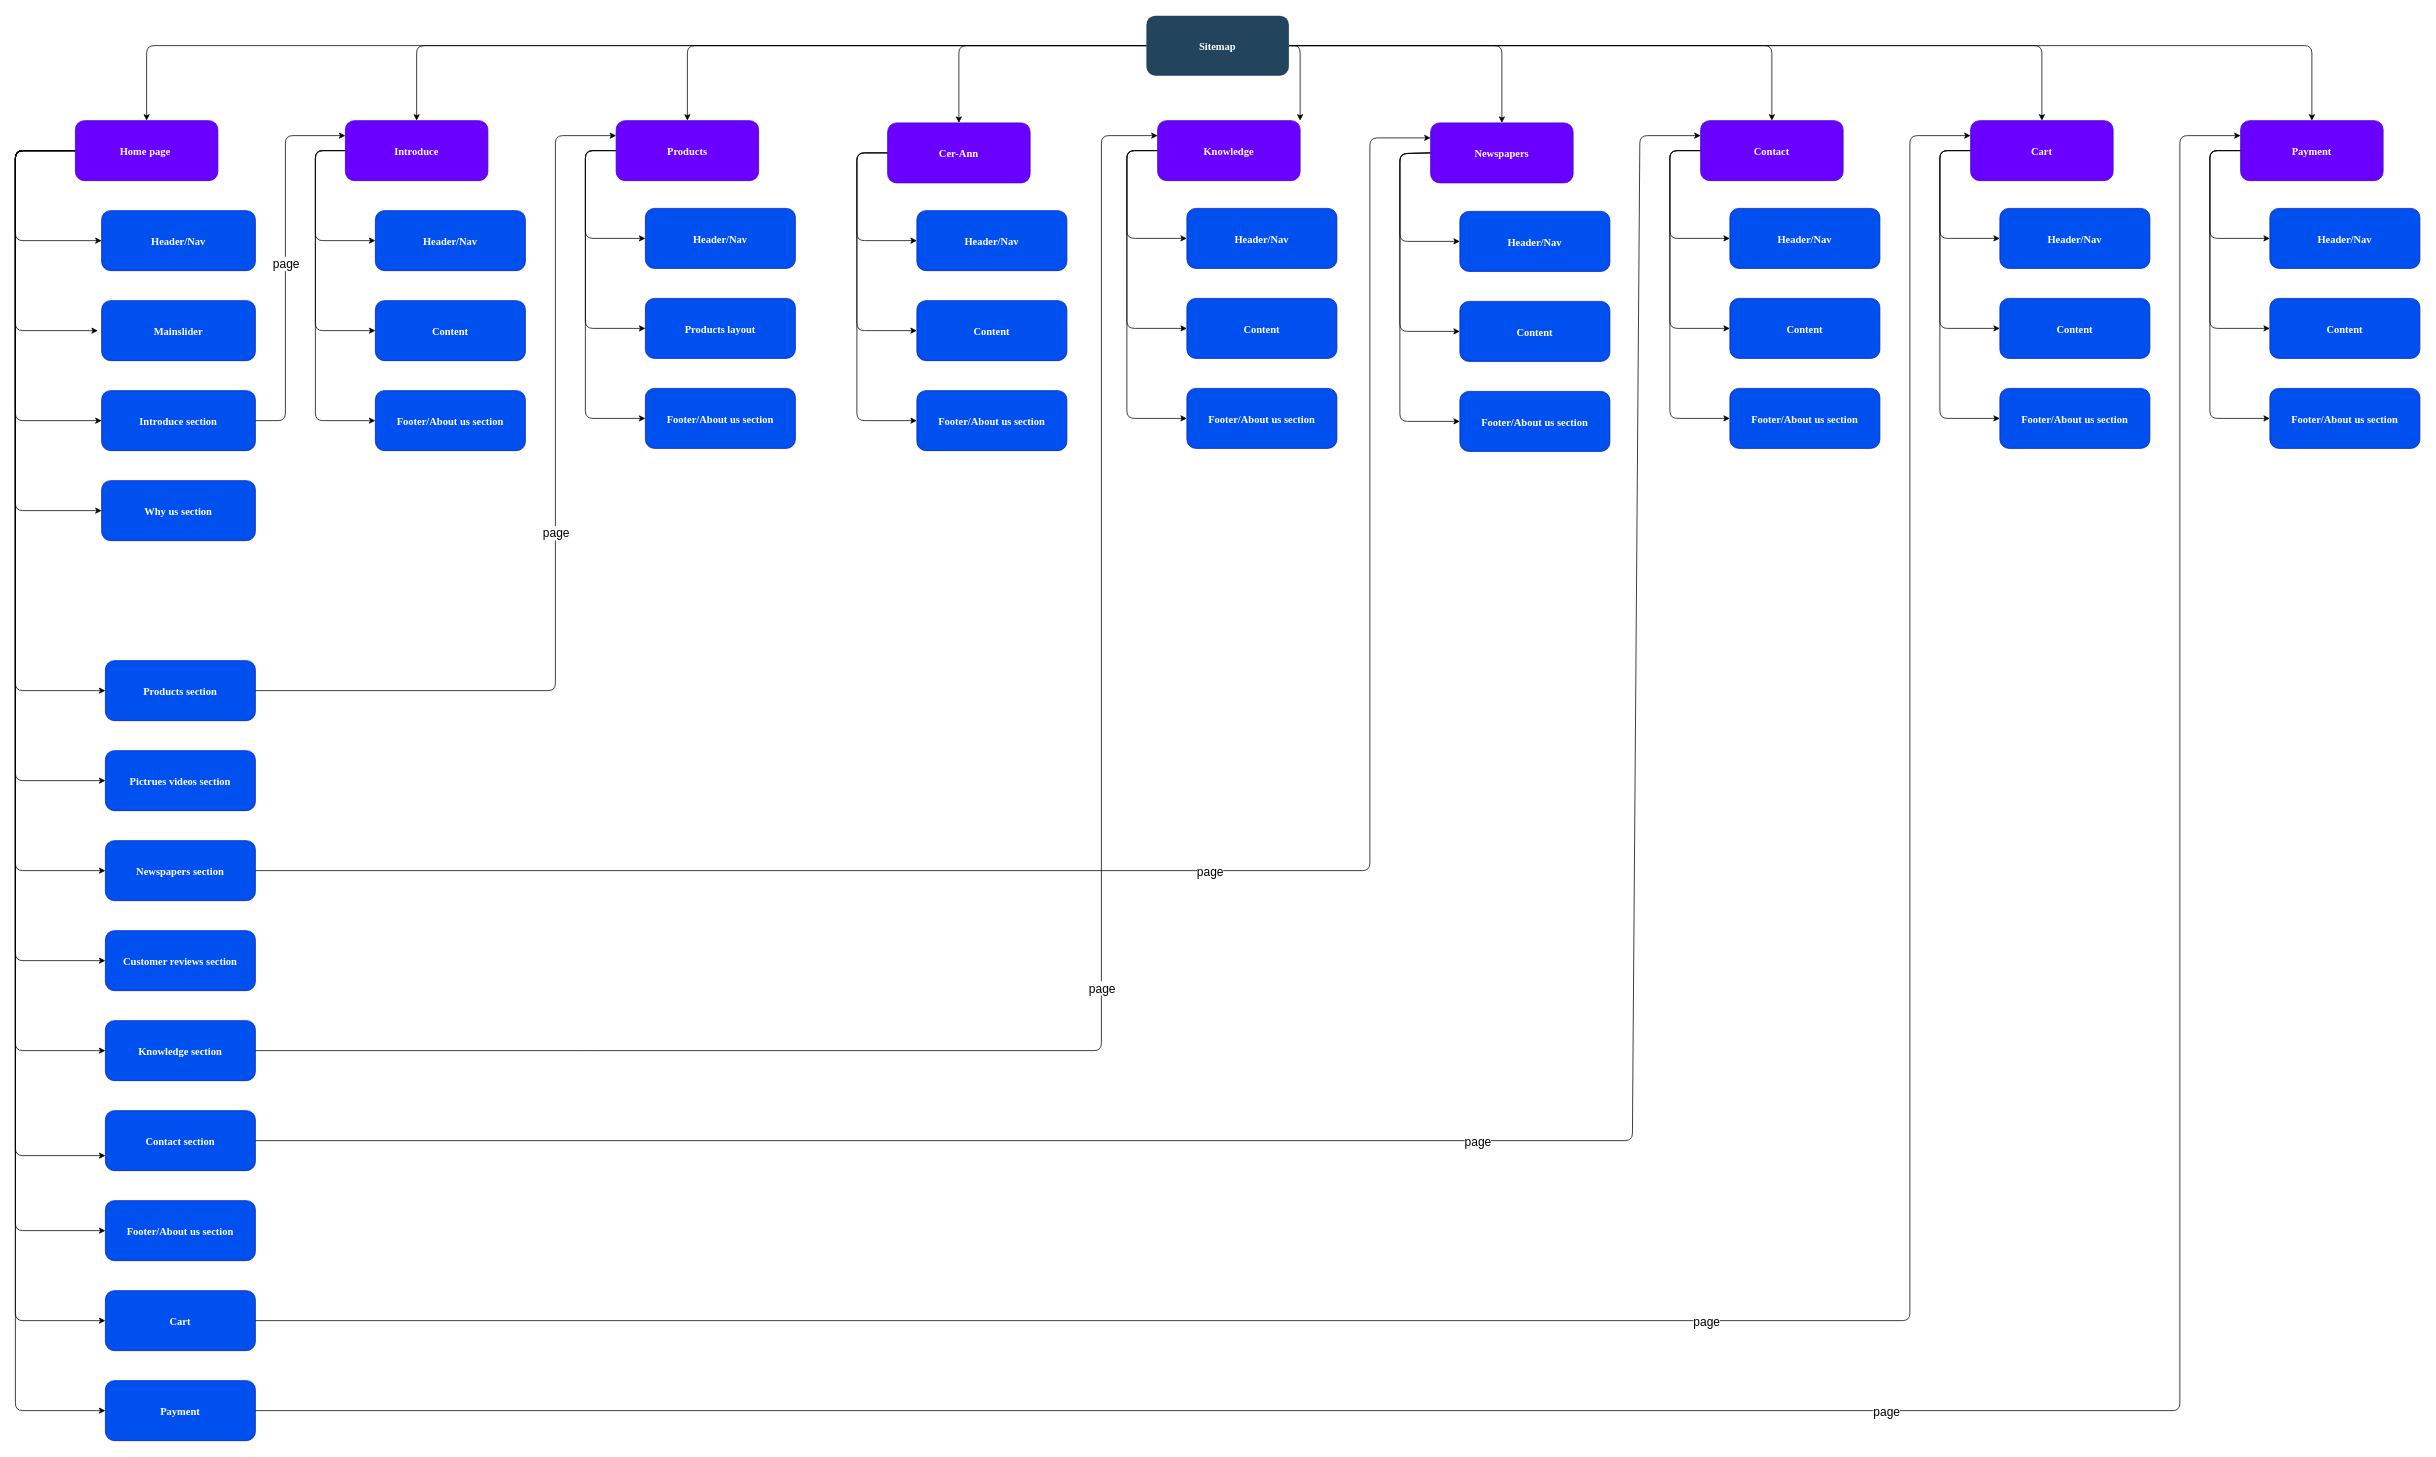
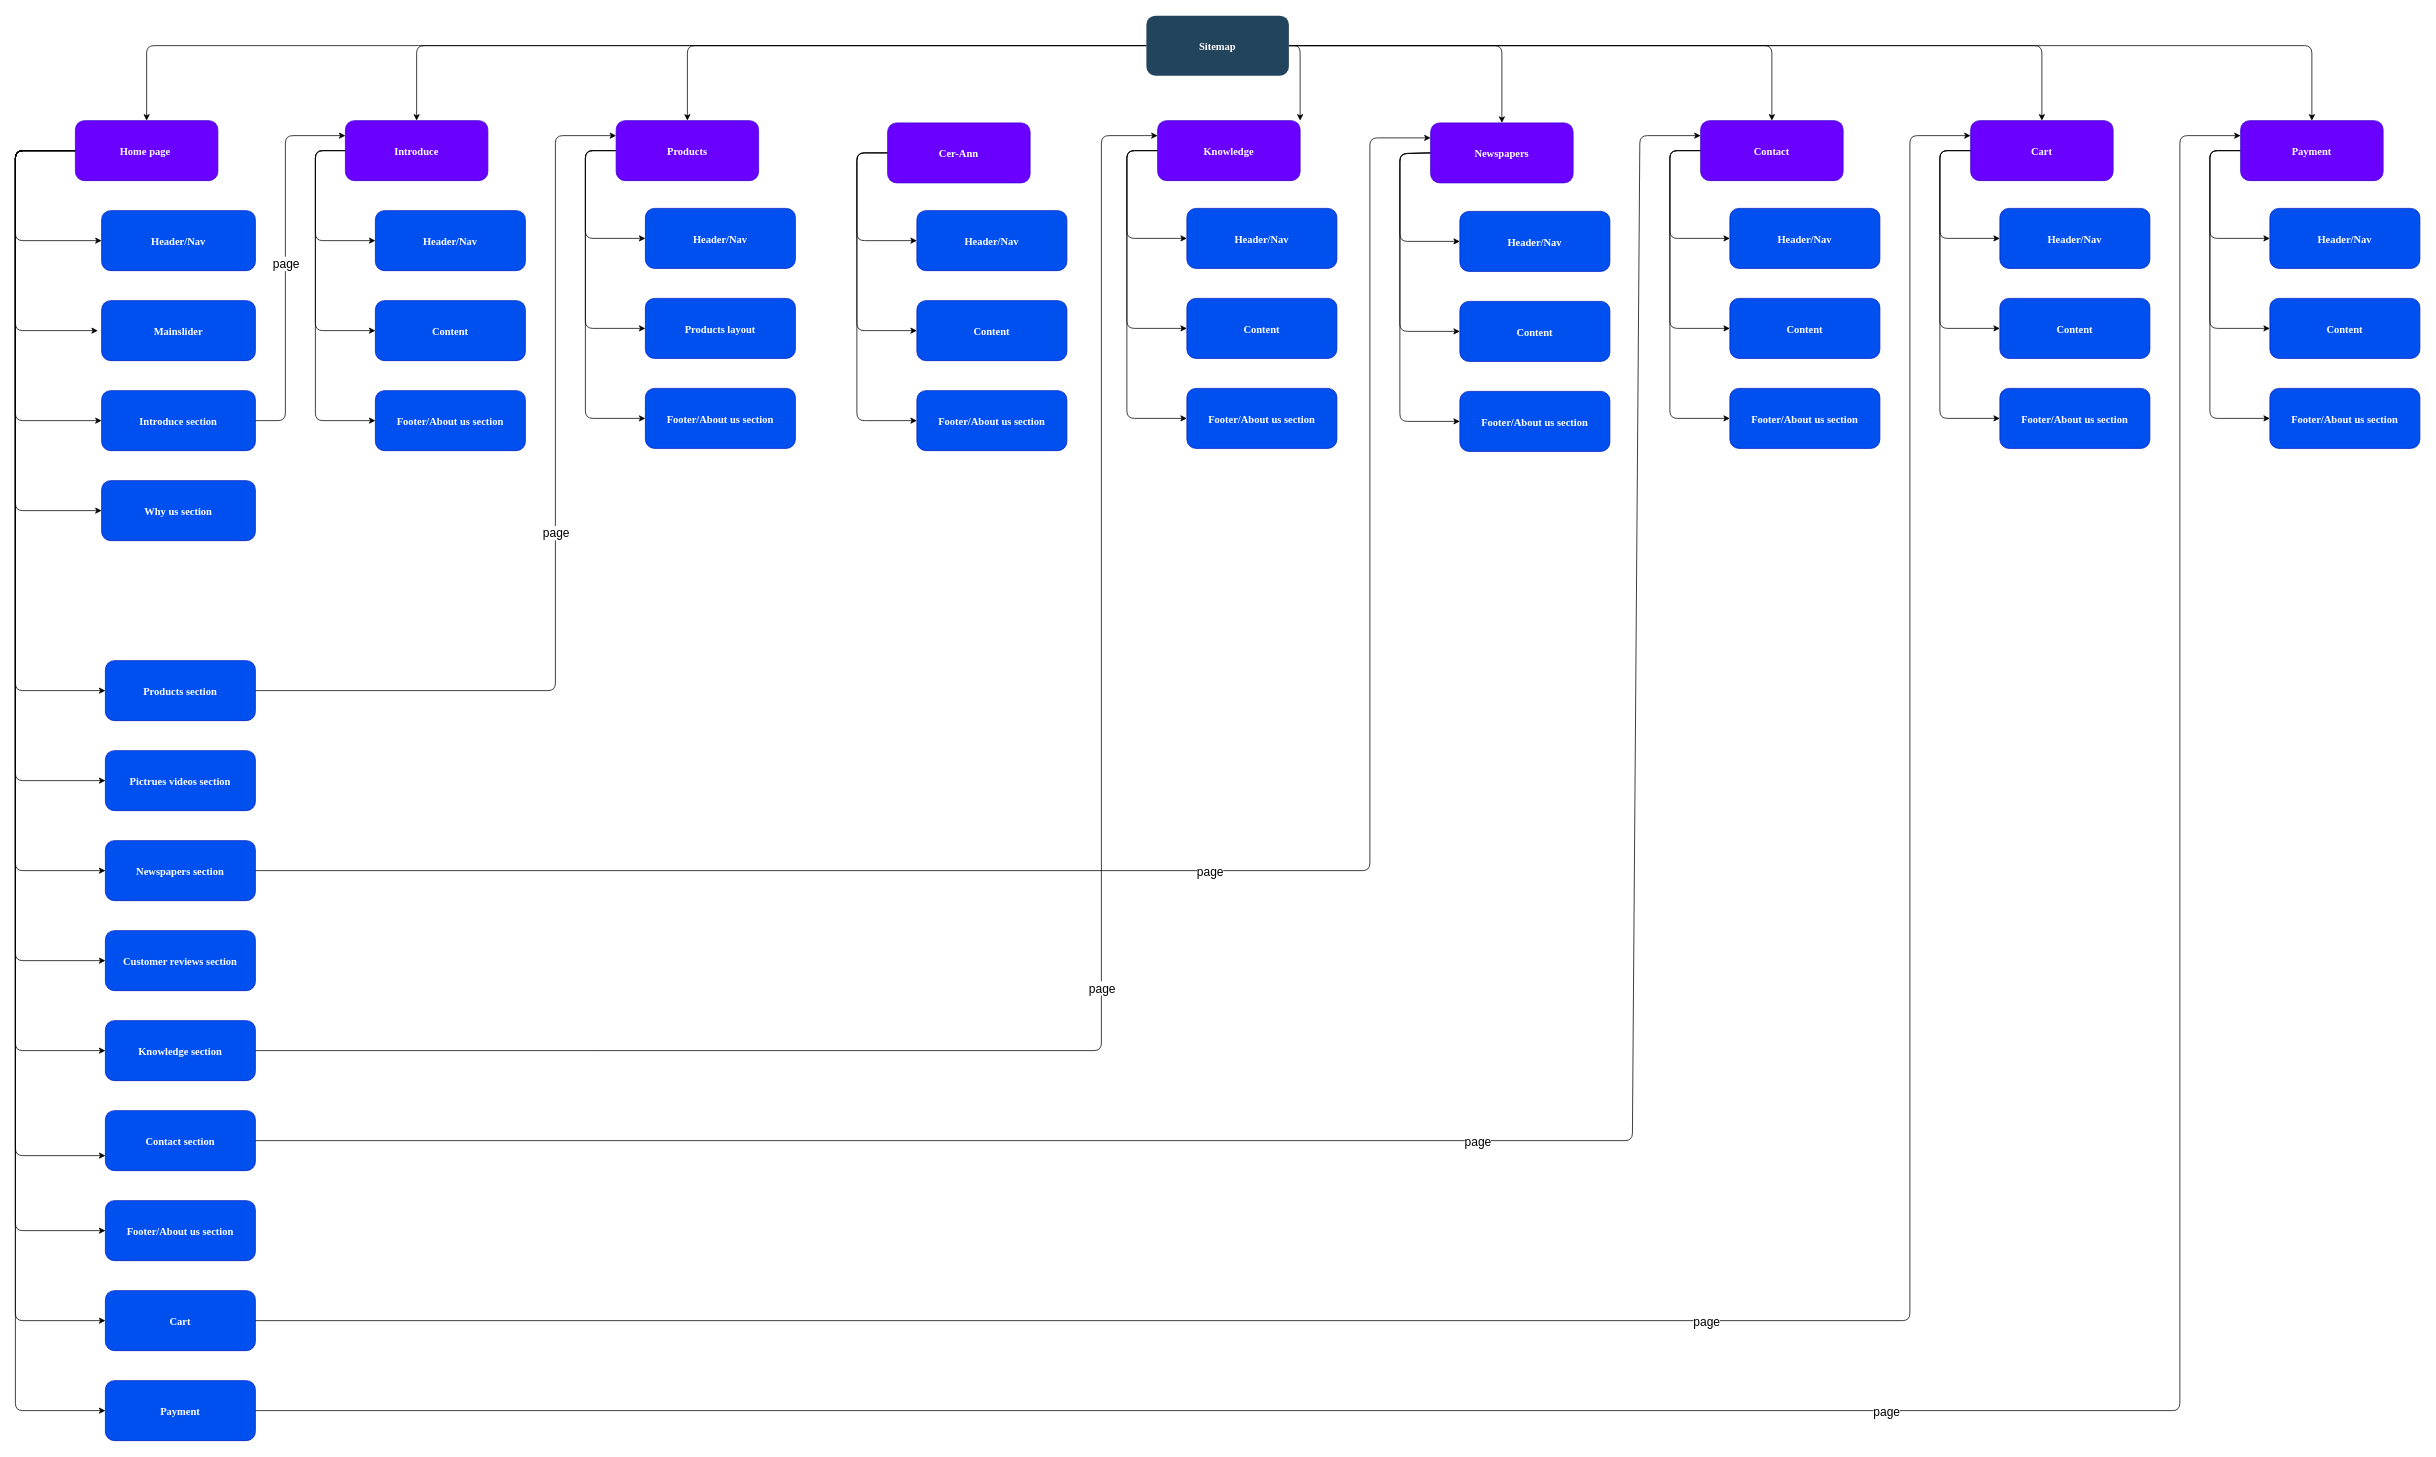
- <mxCell id="27" style="edgeStyle=none;html=1;exitX=0;exitY=0.5;exitDx=0;exitDy=0;entryX=0.5;entryY=0;entryDx=0;entryDy=0;shadow=0;" parent="1" source="33" target="60" edge="1"><mxGeometry relative="1" as="geometry"><mxPoint x="1483" y="160" as="targetPoint" /><Array as="points"><mxPoint x="1278" y="60" /></Array></mxGeometry></mxCell>
